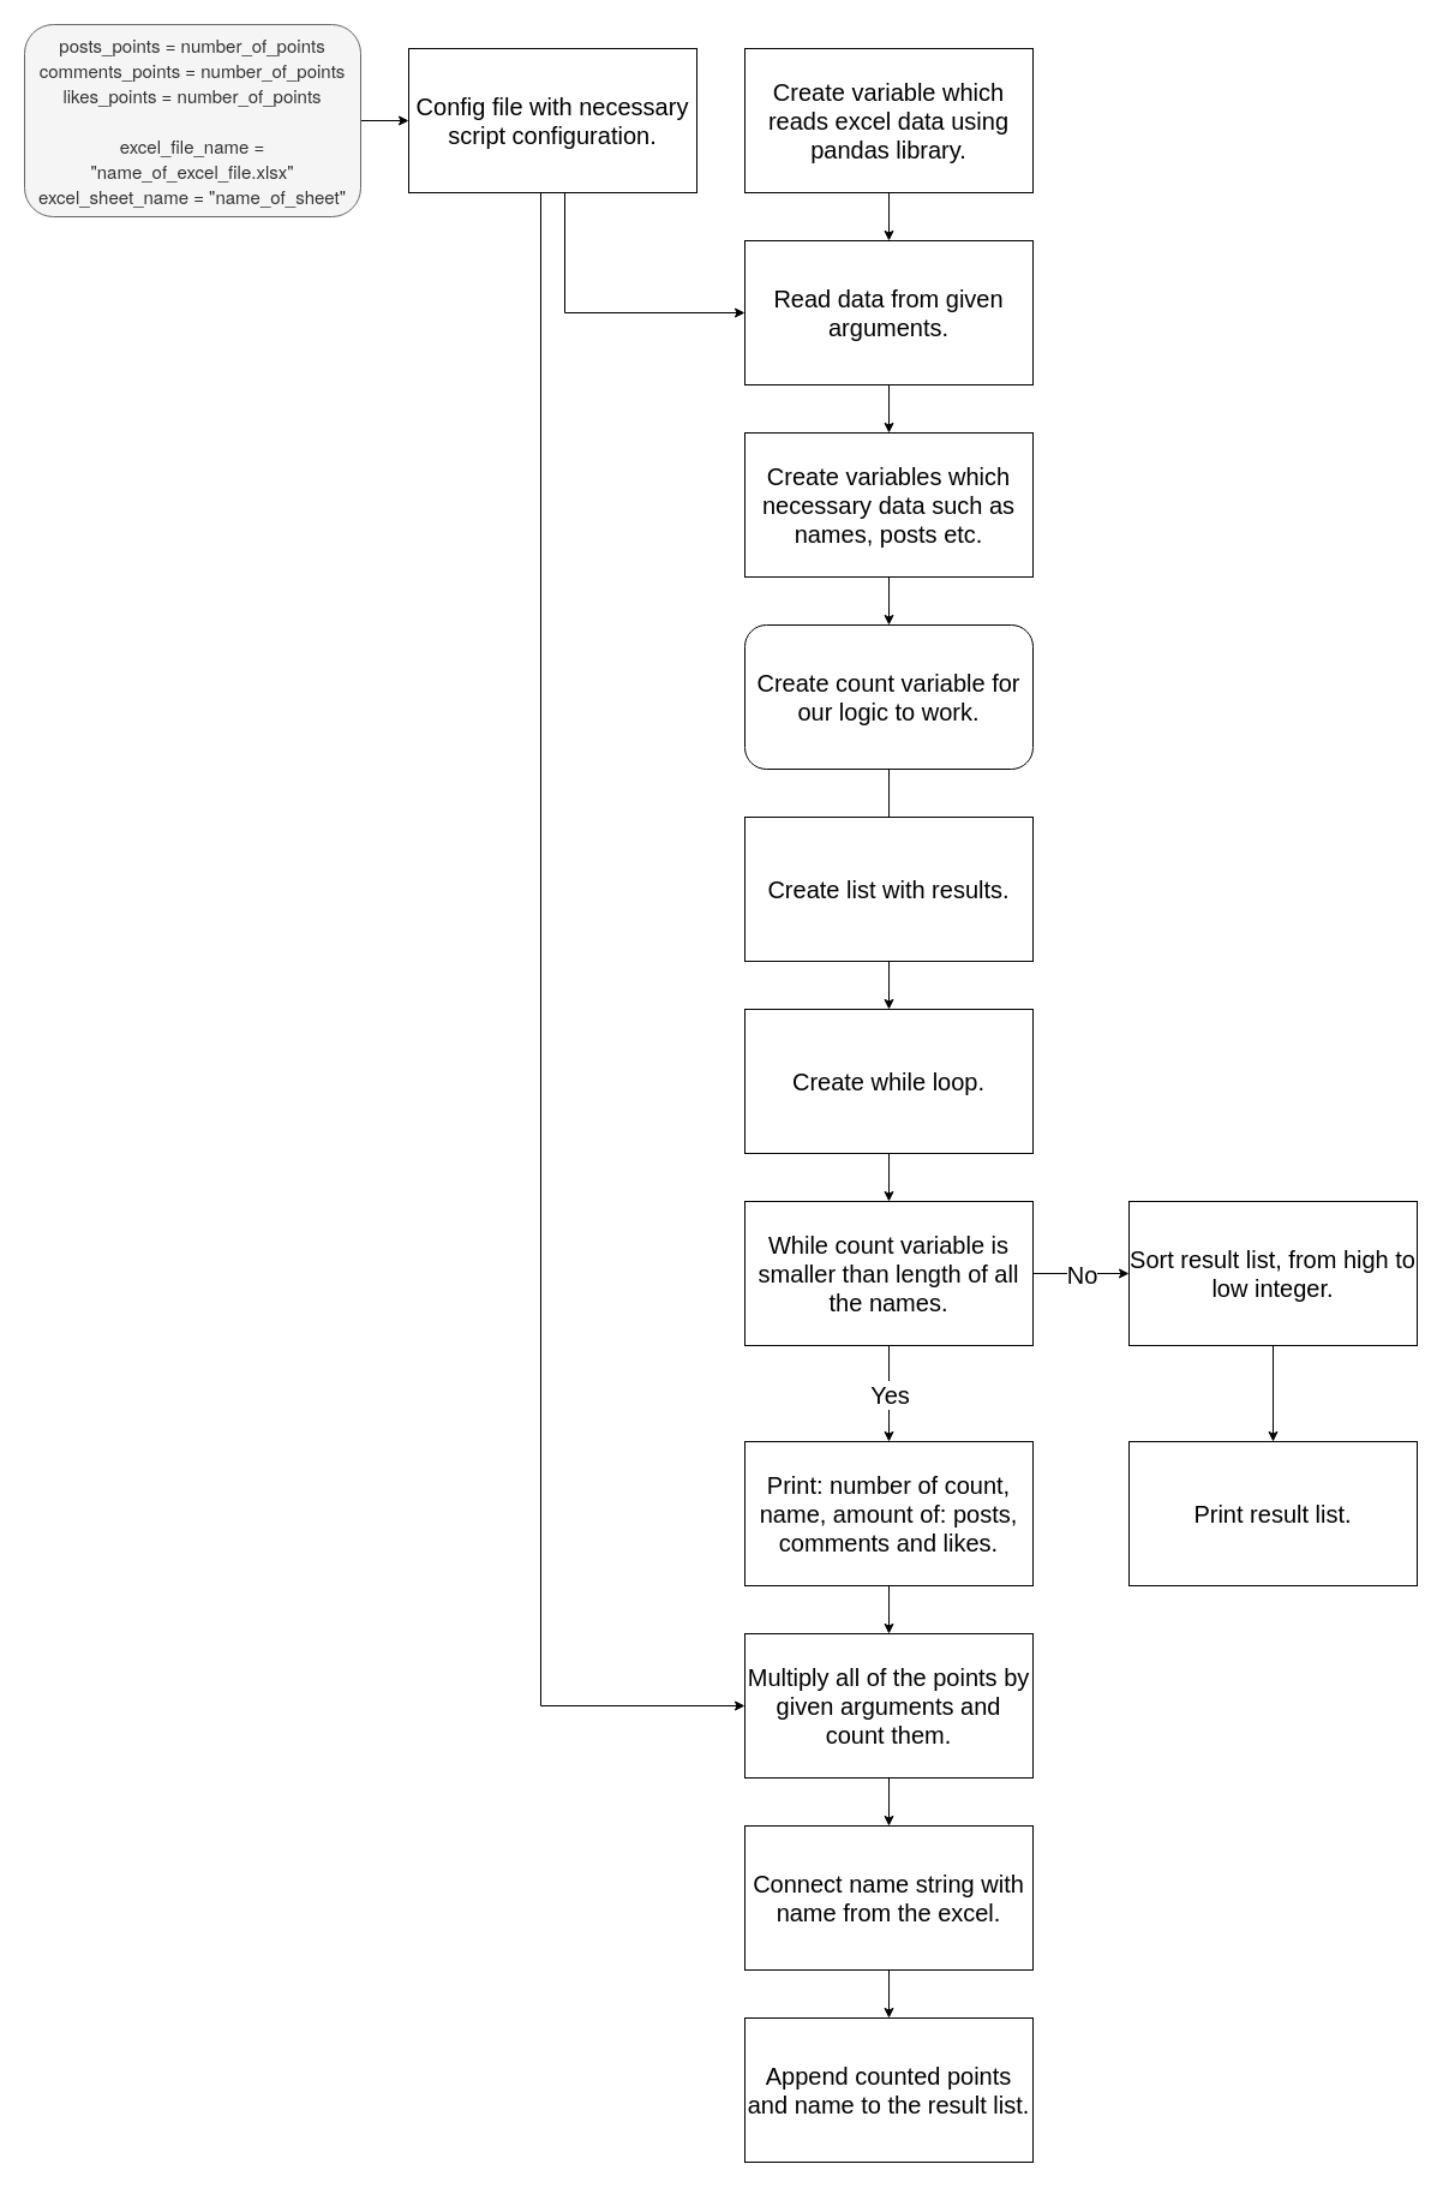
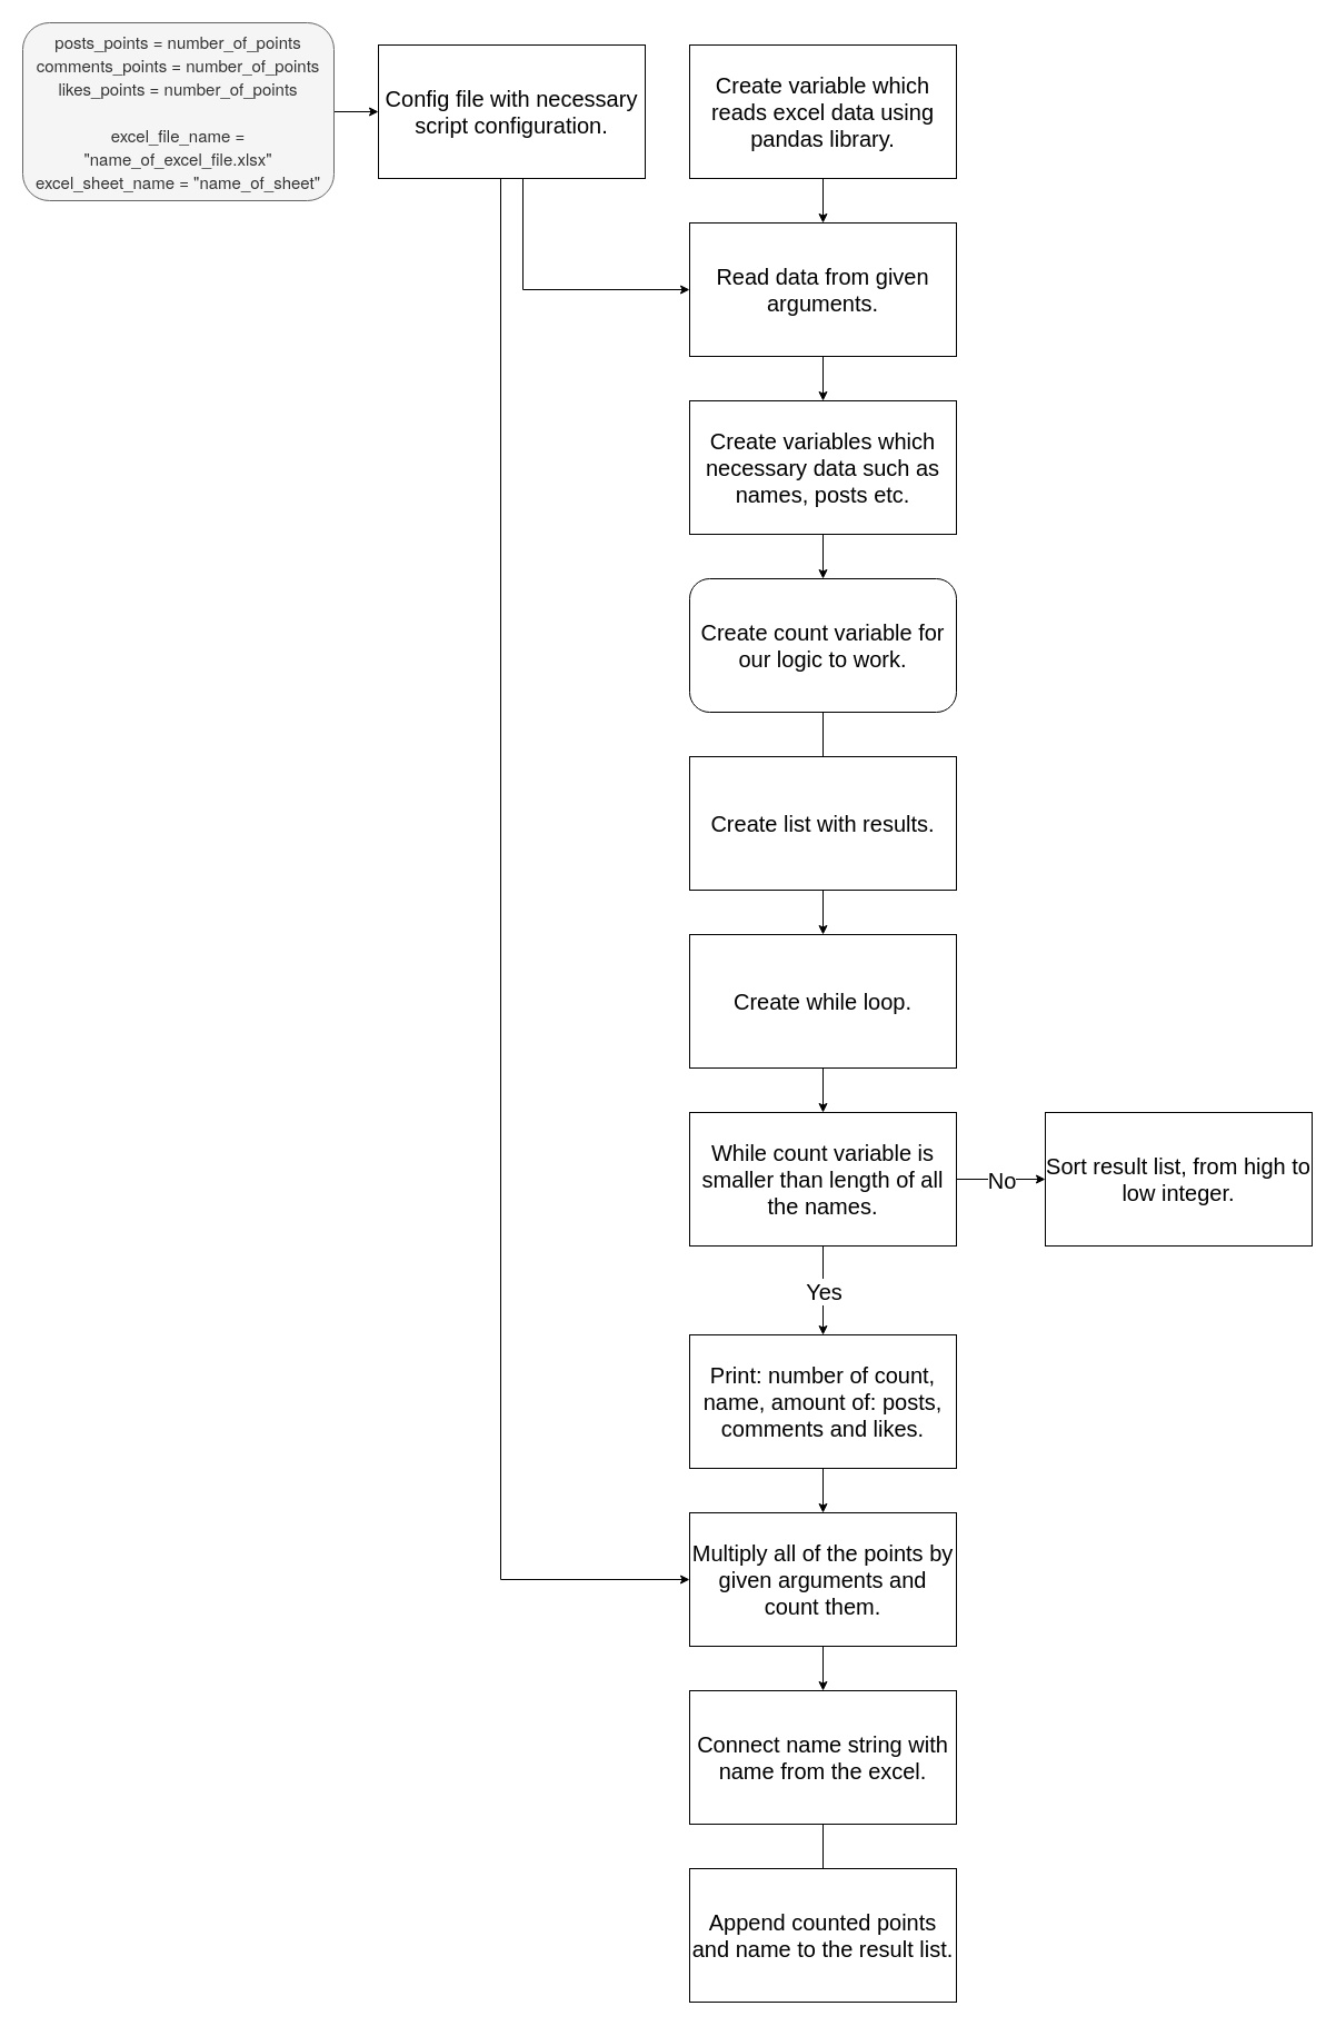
- <mxCell id="29" style="edgeStyle=orthogonalEdgeStyle;rounded=0;orthogonalLoop=1;jettySize=auto;html=1;exitX=0.5;exitY=1;exitDx=0;exitDy=0;entryX=0.5;entryY=0;entryDx=0;entryDy=0;fontSize=20;" edge="1" parent="1" source="30" target="31"><mxGeometry relative="1" as="geometry" /></mxCell>
- <mxCell id="31" value="&lt;span style=&quot;font-size: 20px&quot;&gt;Print result list.&lt;/span&gt;" style="rounded=0;whiteSpace=wrap;html=1;" vertex="1" parent="1"><mxGeometry x="940" y="1200" width="240" height="120" as="geometry" /></mxCell>
- <mxCell id="26" style="edgeStyle=orthogonalEdgeStyle;rounded=0;orthogonalLoop=1;jettySize=auto;html=1;exitX=0.5;exitY=1;exitDx=0;exitDy=0;entryX=0.5;entryY=0;entryDx=0;entryDy=0;fontSize=20;" edge="1" parent="1" source="27" target="28"><mxGeometry relative="1" as="geometry" /></mxCell>
+ <mxCell id="26" style="edgeStyle=orthogonalEdgeStyle;rounded=0;orthogonalLoop=1;jettySize=auto;html=1;exitX=0.5;exitY=1;exitDx=0;exitDy=0;entryX=0.5;entryY=0;entryDx=0;entryDy=0;fontSize=20;endArrow=none;" edge="1" parent="1" source="27" target="28"><mxGeometry relative="1" as="geometry" /></mxCell>
